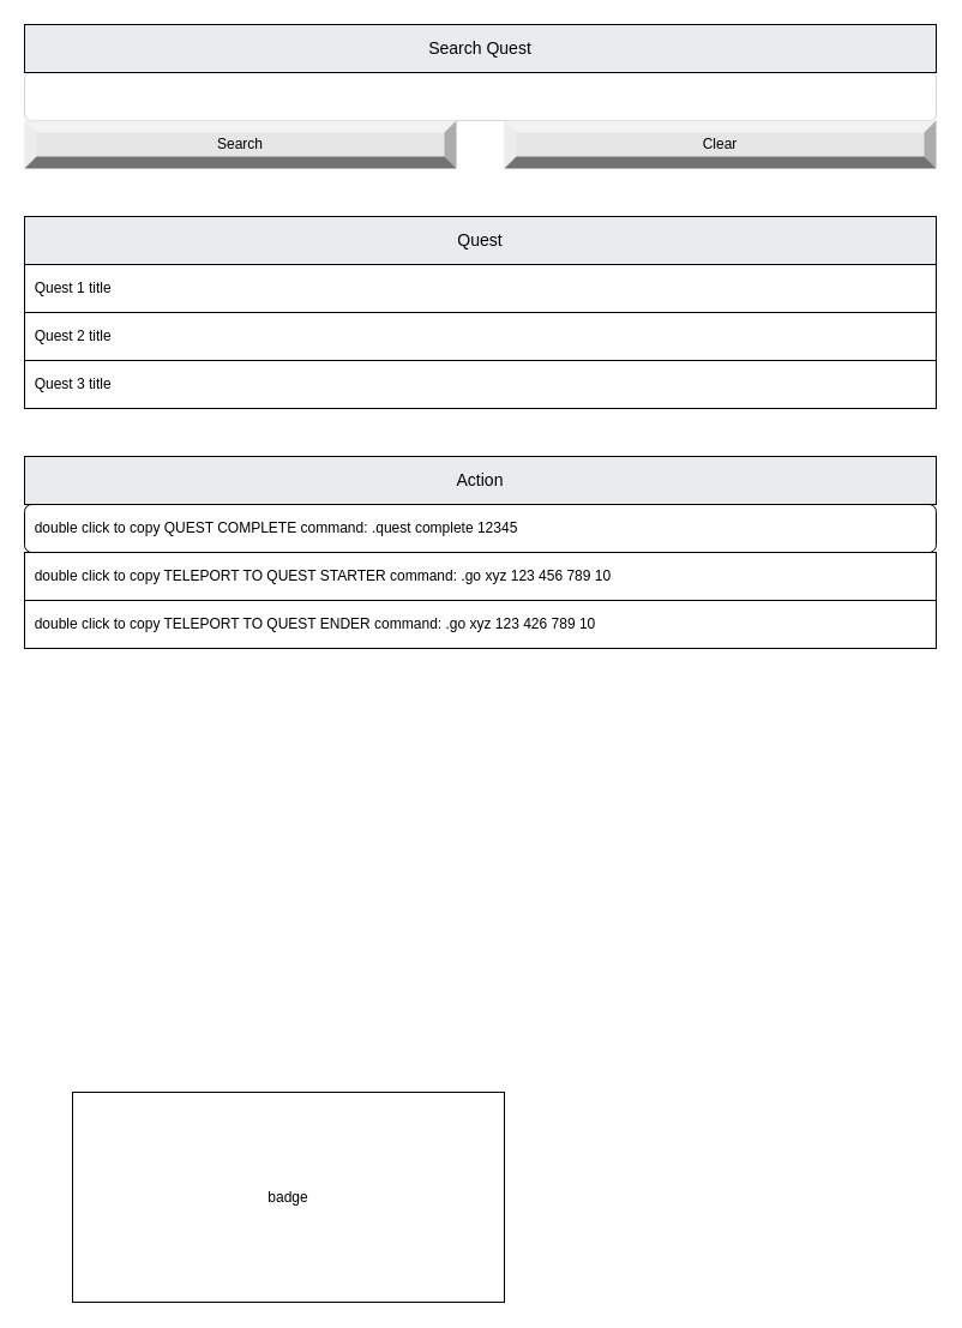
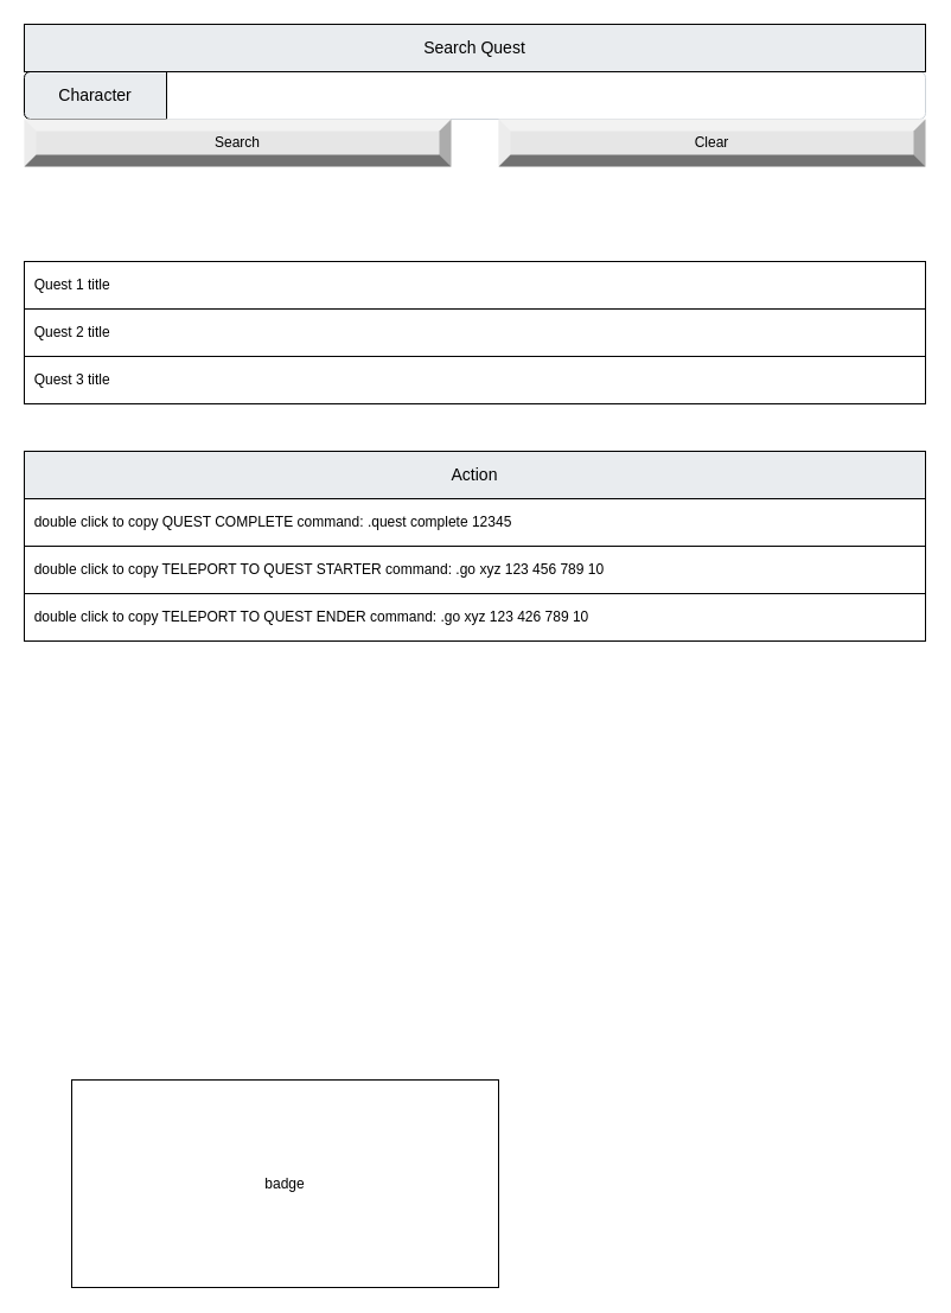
+ <mxCell id="4" value="Character" style="html=1;shadow=0;dashed=0;shape=mxgraph.bootstrap.leftButton;strokeColor=inherit;gradientColor=inherit;fontColor=inherit;fillColor=#E9ECEF;rSize=5;perimeter=none;whiteSpace=wrap;resizeHeight=1;fontSize=14;" vertex="1" parent="1"><mxGeometry x="20" y="60" width="120" height="40" as="geometry" /></mxCell>
- <mxCell id="6" value="Quest" style="rounded=0;whiteSpace=wrap;html=1;fontSize=14;fillColor=#E9ECEF;strokeColor=inherit;fontColor=inherit;shadow=0;dashed=0;gradientColor=inherit;" vertex="1" parent="1"><mxGeometry x="20" y="180" width="760" height="40" as="geometry" /></mxCell>
- <mxCell id="13" value="&amp;nbsp; double click to copy QUEST COMPLETE command: .quest complete 12345" style="whiteSpace=wrap;html=1;align=left;rounded=1;" vertex="1" parent="1"><mxGeometry x="20" y="420" width="760" height="40" as="geometry" /></mxCell>
+ <mxCell id="13" value="&amp;nbsp; double click to copy QUEST COMPLETE command: .quest complete 12345" style="rounded=0;whiteSpace=wrap;html=1;align=left;" vertex="1" parent="1"><mxGeometry x="20" y="420" width="760" height="40" as="geometry" /></mxCell>
